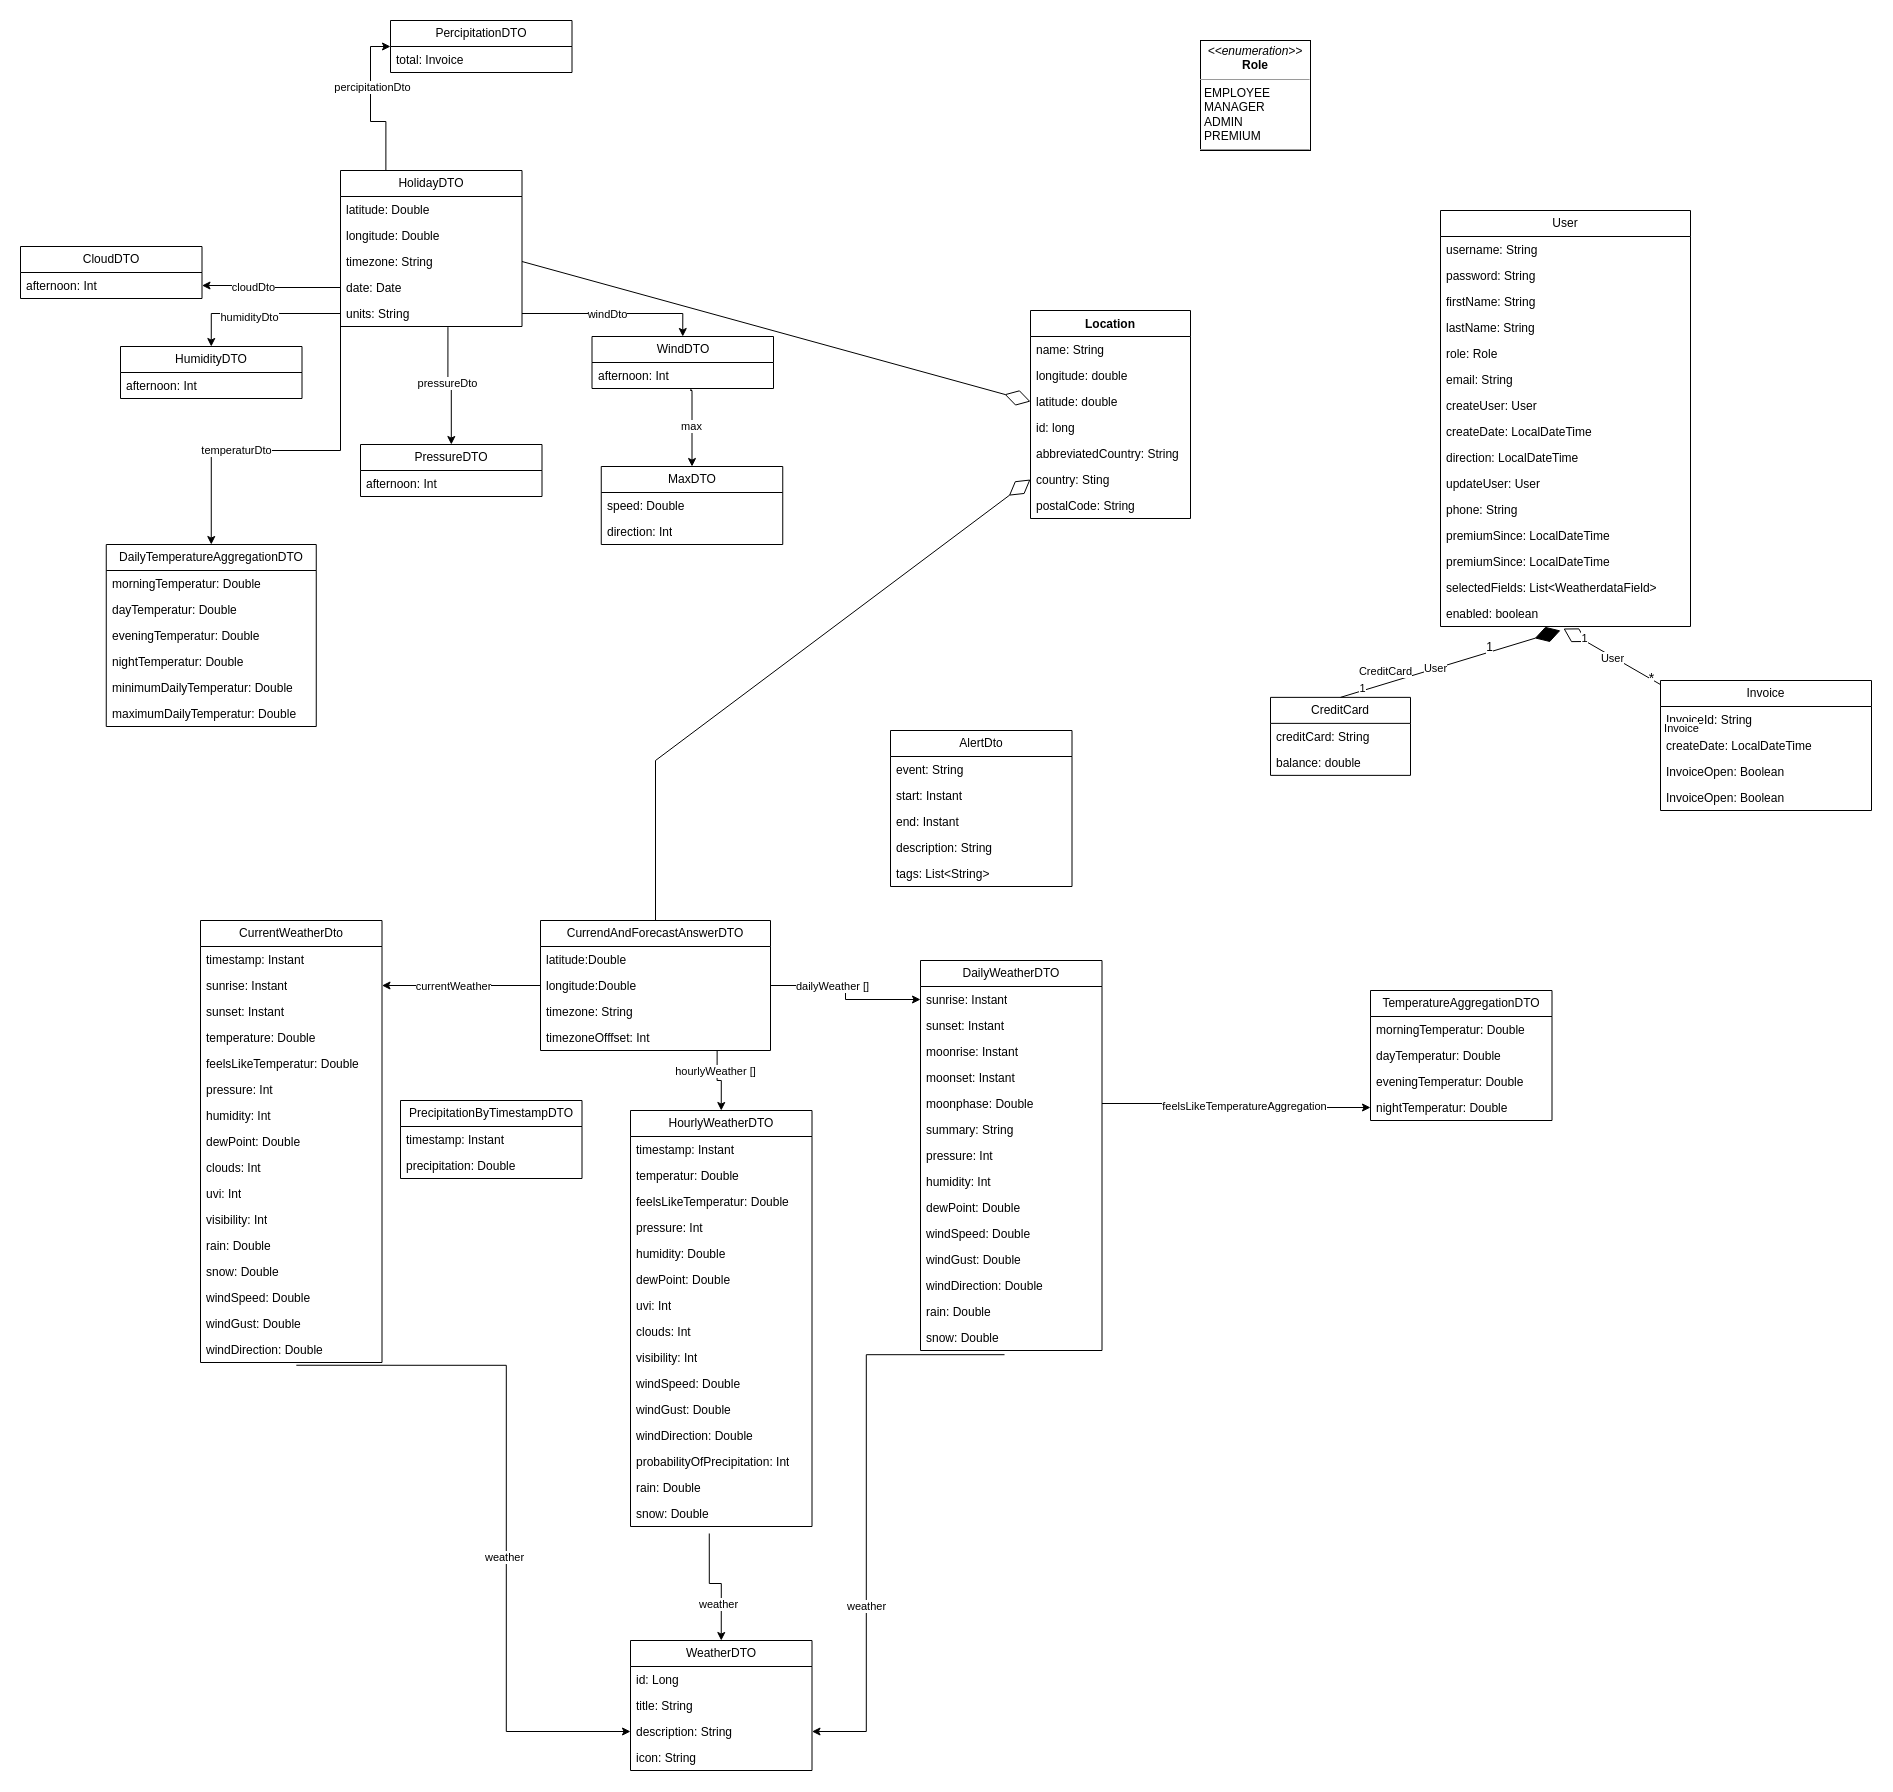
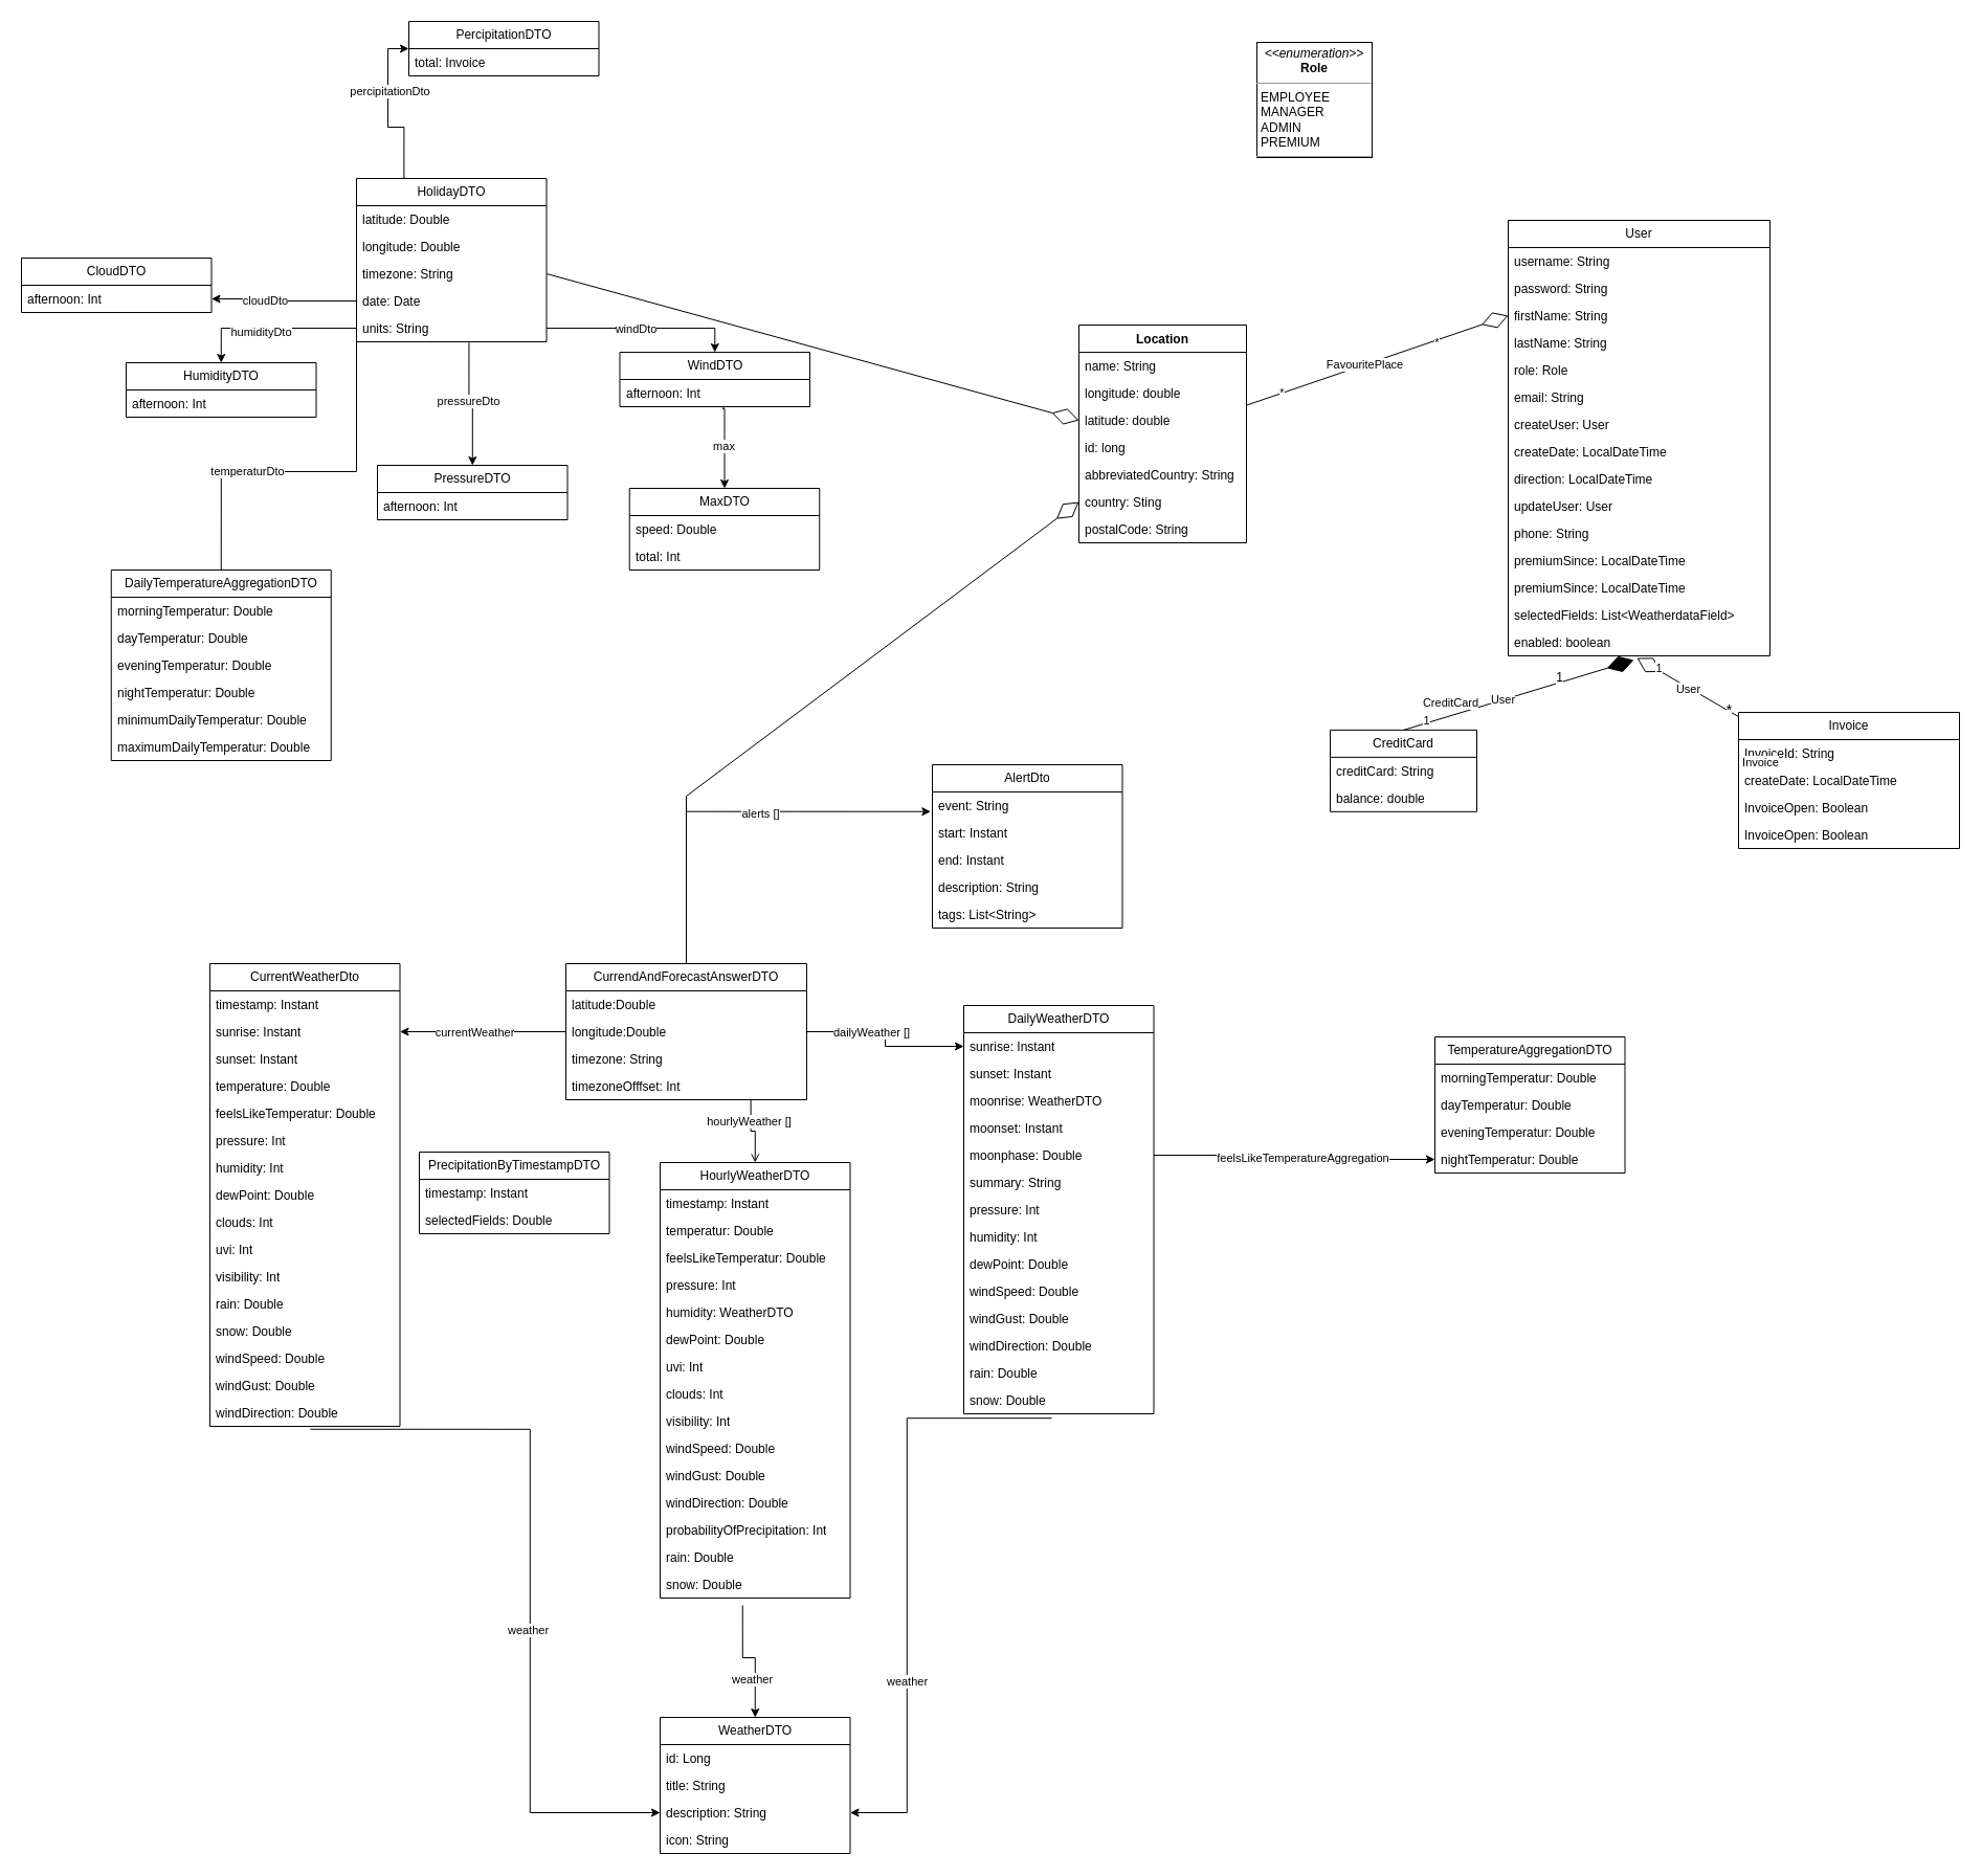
+ <mxCell id="43" value="" style="endArrow=diamondThin;endFill=0;endSize=24;html=1;rounded=0;entryX=0;entryY=0.5;entryDx=0;entryDy=0;" parent="1" source="35" target="6" edge="1"><mxGeometry width="160" relative="1" as="geometry"><mxPoint x="1060" y="810" as="sourcePoint" /><mxPoint x="1220" y="810" as="targetPoint" /></mxGeometry></mxCell>
+ <mxCell id="44" value="FavouritePlace" style="edgeLabel;html=1;align=center;verticalAlign=middle;resizable=0;points=[];" parent="43" vertex="1" connectable="0"><mxGeometry x="-0.102" y="1" relative="1" as="geometry"><mxPoint as="offset" /></mxGeometry></mxCell>
+ <mxCell id="45" value="*" style="edgeLabel;html=1;align=center;verticalAlign=middle;resizable=0;points=[];" parent="43" vertex="1" connectable="0"><mxGeometry x="-0.726" relative="1" as="geometry"><mxPoint x="-1" as="offset" /></mxGeometry></mxCell>
+ <mxCell id="46" value="*" style="edgeLabel;html=1;align=center;verticalAlign=middle;resizable=0;points=[];" parent="43" vertex="1" connectable="0"><mxGeometry x="0.446" y="-2" relative="1" as="geometry"><mxPoint as="offset" /></mxGeometry></mxCell>
- <mxCell id="61" value="direction: Int" style="text;strokeColor=none;fillColor=none;align=left;verticalAlign=top;spacingLeft=4;spacingRight=4;overflow=hidden;rotatable=0;points=[[0,0.5],[1,0.5]];portConstraint=eastwest;whiteSpace=wrap;html=1;" vertex="1" parent="59"><mxGeometry y="52" width="181.5" height="26" as="geometry" /></mxCell>
+ <mxCell id="61" value="total: Int" style="text;strokeColor=none;fillColor=none;align=left;verticalAlign=top;spacingLeft=4;spacingRight=4;overflow=hidden;rotatable=0;points=[[0,0.5],[1,0.5]];portConstraint=eastwest;whiteSpace=wrap;html=1;" vertex="1" parent="59"><mxGeometry y="52" width="181.5" height="26" as="geometry" /></mxCell>
- <mxCell id="166" style="edgeStyle=orthogonalEdgeStyle;rounded=0;orthogonalLoop=1;jettySize=auto;html=1;exitX=0;exitY=0.5;exitDx=0;exitDy=0;entryX=0.5;entryY=0;entryDx=0;entryDy=0;" edge="1" parent="1" source="56" target="105"><mxGeometry relative="1" as="geometry"><Array as="points"><mxPoint x="340" y="450" /><mxPoint x="211" y="450" /></Array></mxGeometry></mxCell>
+ <mxCell id="166" style="edgeStyle=orthogonalEdgeStyle;rounded=0;orthogonalLoop=1;jettySize=auto;html=1;exitX=0;exitY=0.5;exitDx=0;exitDy=0;entryX=0.5;entryY=0;entryDx=0;entryDy=0;endArrow=none;" edge="1" parent="1" source="56" target="105"><mxGeometry relative="1" as="geometry"><Array as="points"><mxPoint x="340" y="450" /><mxPoint x="211" y="450" /></Array></mxGeometry></mxCell>
+ <mxCell id="164" style="edgeStyle=orthogonalEdgeStyle;rounded=0;orthogonalLoop=1;jettySize=auto;html=1;exitX=0.5;exitY=0;exitDx=0;exitDy=0;entryX=-0.009;entryY=-0.279;entryDx=0;entryDy=0;entryPerimeter=0;" edge="1" parent="1" source="153" target="82"><mxGeometry relative="1" as="geometry" /></mxCell>
+ <mxCell id="165" value="alerts []" style="edgeLabel;html=1;align=center;verticalAlign=middle;resizable=0;points=[];" vertex="1" connectable="0" parent="164"><mxGeometry x="0.141" y="-2" relative="1" as="geometry"><mxPoint as="offset" /></mxGeometry></mxCell>
- <mxCell id="117" value="moonrise: Instant" style="text;strokeColor=none;fillColor=none;align=left;verticalAlign=top;spacingLeft=4;spacingRight=4;overflow=hidden;rotatable=0;points=[[0,0.5],[1,0.5]];portConstraint=eastwest;whiteSpace=wrap;html=1;" vertex="1" parent="114"><mxGeometry y="78" width="181.5" height="26" as="geometry" /></mxCell>
+ <mxCell id="117" value="moonrise: WeatherDTO" style="text;strokeColor=none;fillColor=none;align=left;verticalAlign=top;spacingLeft=4;spacingRight=4;overflow=hidden;rotatable=0;points=[[0,0.5],[1,0.5]];portConstraint=eastwest;whiteSpace=wrap;html=1;" vertex="1" parent="114"><mxGeometry y="78" width="181.5" height="26" as="geometry" /></mxCell>
- <mxCell id="160" style="edgeStyle=orthogonalEdgeStyle;rounded=0;orthogonalLoop=1;jettySize=auto;html=1;exitX=0.768;exitY=1;exitDx=0;exitDy=0;entryX=0.5;entryY=0;entryDx=0;entryDy=0;exitPerimeter=0;" edge="1" parent="1" source="157" target="129"><mxGeometry relative="1" as="geometry" /></mxCell>
+ <mxCell id="160" style="edgeStyle=orthogonalEdgeStyle;rounded=0;orthogonalLoop=1;jettySize=auto;html=1;exitX=0.768;exitY=1;exitDx=0;exitDy=0;entryX=0.5;entryY=0;entryDx=0;entryDy=0;exitPerimeter=0;endArrow=open;" edge="1" parent="1" source="157" target="129"><mxGeometry relative="1" as="geometry" /></mxCell>
- <mxCell id="147" value="precipitation: Double" style="text;strokeColor=none;fillColor=none;align=left;verticalAlign=top;spacingLeft=4;spacingRight=4;overflow=hidden;rotatable=0;points=[[0,0.5],[1,0.5]];portConstraint=eastwest;whiteSpace=wrap;html=1;" vertex="1" parent="145"><mxGeometry y="52" width="181.5" height="26" as="geometry" /></mxCell>
+ <mxCell id="147" value="selectedFields: Double" style="text;strokeColor=none;fillColor=none;align=left;verticalAlign=top;spacingLeft=4;spacingRight=4;overflow=hidden;rotatable=0;points=[[0,0.5],[1,0.5]];portConstraint=eastwest;whiteSpace=wrap;html=1;" vertex="1" parent="145"><mxGeometry y="52" width="181.5" height="26" as="geometry" /></mxCell>
- <mxCell id="134" value="humidity: Double" style="text;strokeColor=none;fillColor=none;align=left;verticalAlign=top;spacingLeft=4;spacingRight=4;overflow=hidden;rotatable=0;points=[[0,0.5],[1,0.5]];portConstraint=eastwest;whiteSpace=wrap;html=1;" vertex="1" parent="129"><mxGeometry y="130" width="181.5" height="26" as="geometry" /></mxCell>
+ <mxCell id="134" value="humidity: WeatherDTO" style="text;strokeColor=none;fillColor=none;align=left;verticalAlign=top;spacingLeft=4;spacingRight=4;overflow=hidden;rotatable=0;points=[[0,0.5],[1,0.5]];portConstraint=eastwest;whiteSpace=wrap;html=1;" vertex="1" parent="129"><mxGeometry y="130" width="181.5" height="26" as="geometry" /></mxCell>
